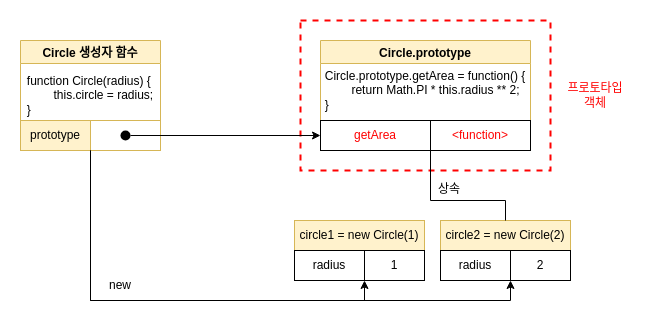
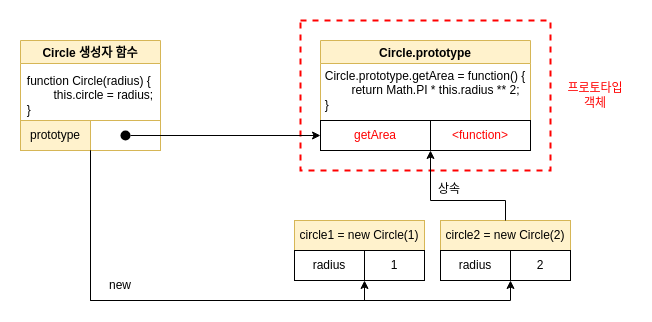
- <mxCell id="23" value="" style="endArrow=none;html=1;rounded=0;fontColor=#000000;strokeColor=#000000;entryX=0;entryY=1;entryDx=0;entryDy=0;exitX=0.5;exitY=0;exitDx=0;exitDy=0;" edge="1" parent="1" source="7" target="15"><mxGeometry width="50" height="50" relative="1" as="geometry"><mxPoint x="270" y="290" as="sourcePoint" /><mxPoint x="320" y="240" as="targetPoint" /><Array as="points"><mxPoint x="505" y="200" /><mxPoint x="430" y="200" /></Array></mxGeometry></mxCell>
+ <mxCell id="23" value="" style="endArrow=classic;html=1;rounded=0;fontColor=#000000;strokeColor=#000000;entryX=0;entryY=1;entryDx=0;entryDy=0;exitX=0.5;exitY=0;exitDx=0;exitDy=0;" edge="1" parent="1" source="7" target="15"><mxGeometry width="50" height="50" relative="1" as="geometry"><mxPoint x="270" y="290" as="sourcePoint" /><mxPoint x="320" y="240" as="targetPoint" /><Array as="points"><mxPoint x="505" y="200" /><mxPoint x="430" y="200" /></Array></mxGeometry></mxCell>
